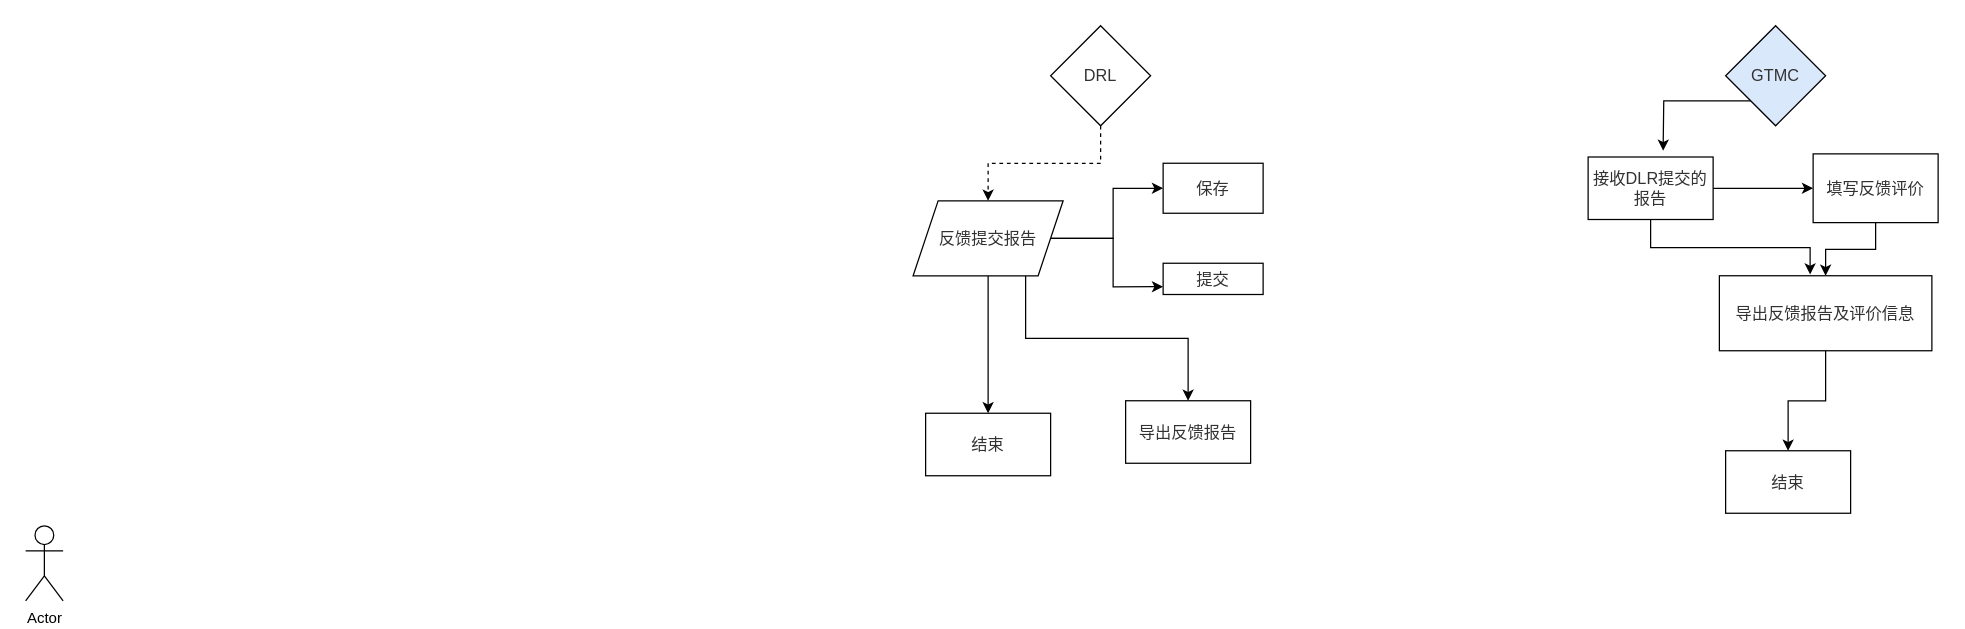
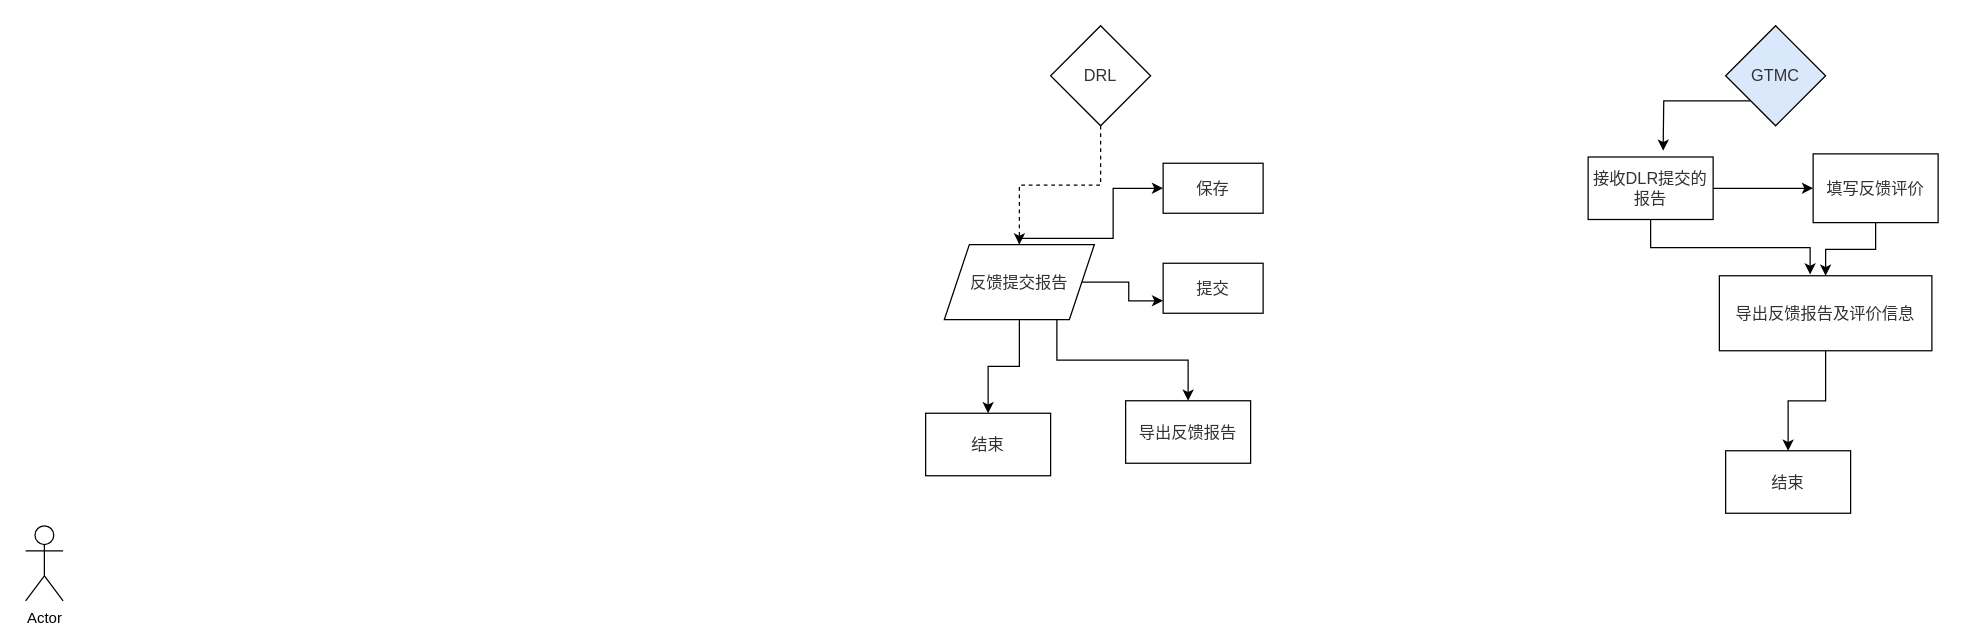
- <mxCell id="10" value="&lt;span style=&quot;color: rgb(50 , 50 , 50) ; font-size: 13px ; background-color: rgba(255 , 255 , 255 , 0.01)&quot;&gt;反馈提交报告&lt;/span&gt;" style="shape=parallelogram;perimeter=parallelogramPerimeter;whiteSpace=wrap;html=1;fixedSize=1;" vertex="1" parent="1"><mxGeometry x="730" y="160" width="120" height="60" as="geometry" /></mxCell>
+ <mxCell id="10" value="&lt;span style=&quot;color: rgb(50 , 50 , 50) ; font-size: 13px ; background-color: rgba(255 , 255 , 255 , 0.01)&quot;&gt;反馈提交报告&lt;/span&gt;" style="shape=parallelogram;perimeter=parallelogramPerimeter;whiteSpace=wrap;html=1;fixedSize=1;" vertex="1" parent="1"><mxGeometry x="755" y="195" width="120" height="60" as="geometry" /></mxCell>
- <mxCell id="12" value="&lt;span style=&quot;color: rgb(50 , 50 , 50) ; font-size: 13px ; background-color: rgba(255 , 255 , 255 , 0.01)&quot;&gt;提交&lt;/span&gt;" style="rounded=0;whiteSpace=wrap;html=1;" vertex="1" parent="1"><mxGeometry x="930" y="210" width="80" height="25" as="geometry" /></mxCell>
+ <mxCell id="12" value="&lt;span style=&quot;color: rgb(50 , 50 , 50) ; font-size: 13px ; background-color: rgba(255 , 255 , 255 , 0.01)&quot;&gt;提交&lt;/span&gt;" style="rounded=0;whiteSpace=wrap;html=1;" vertex="1" parent="1"><mxGeometry x="930" y="210" width="80" height="40" as="geometry" /></mxCell>
